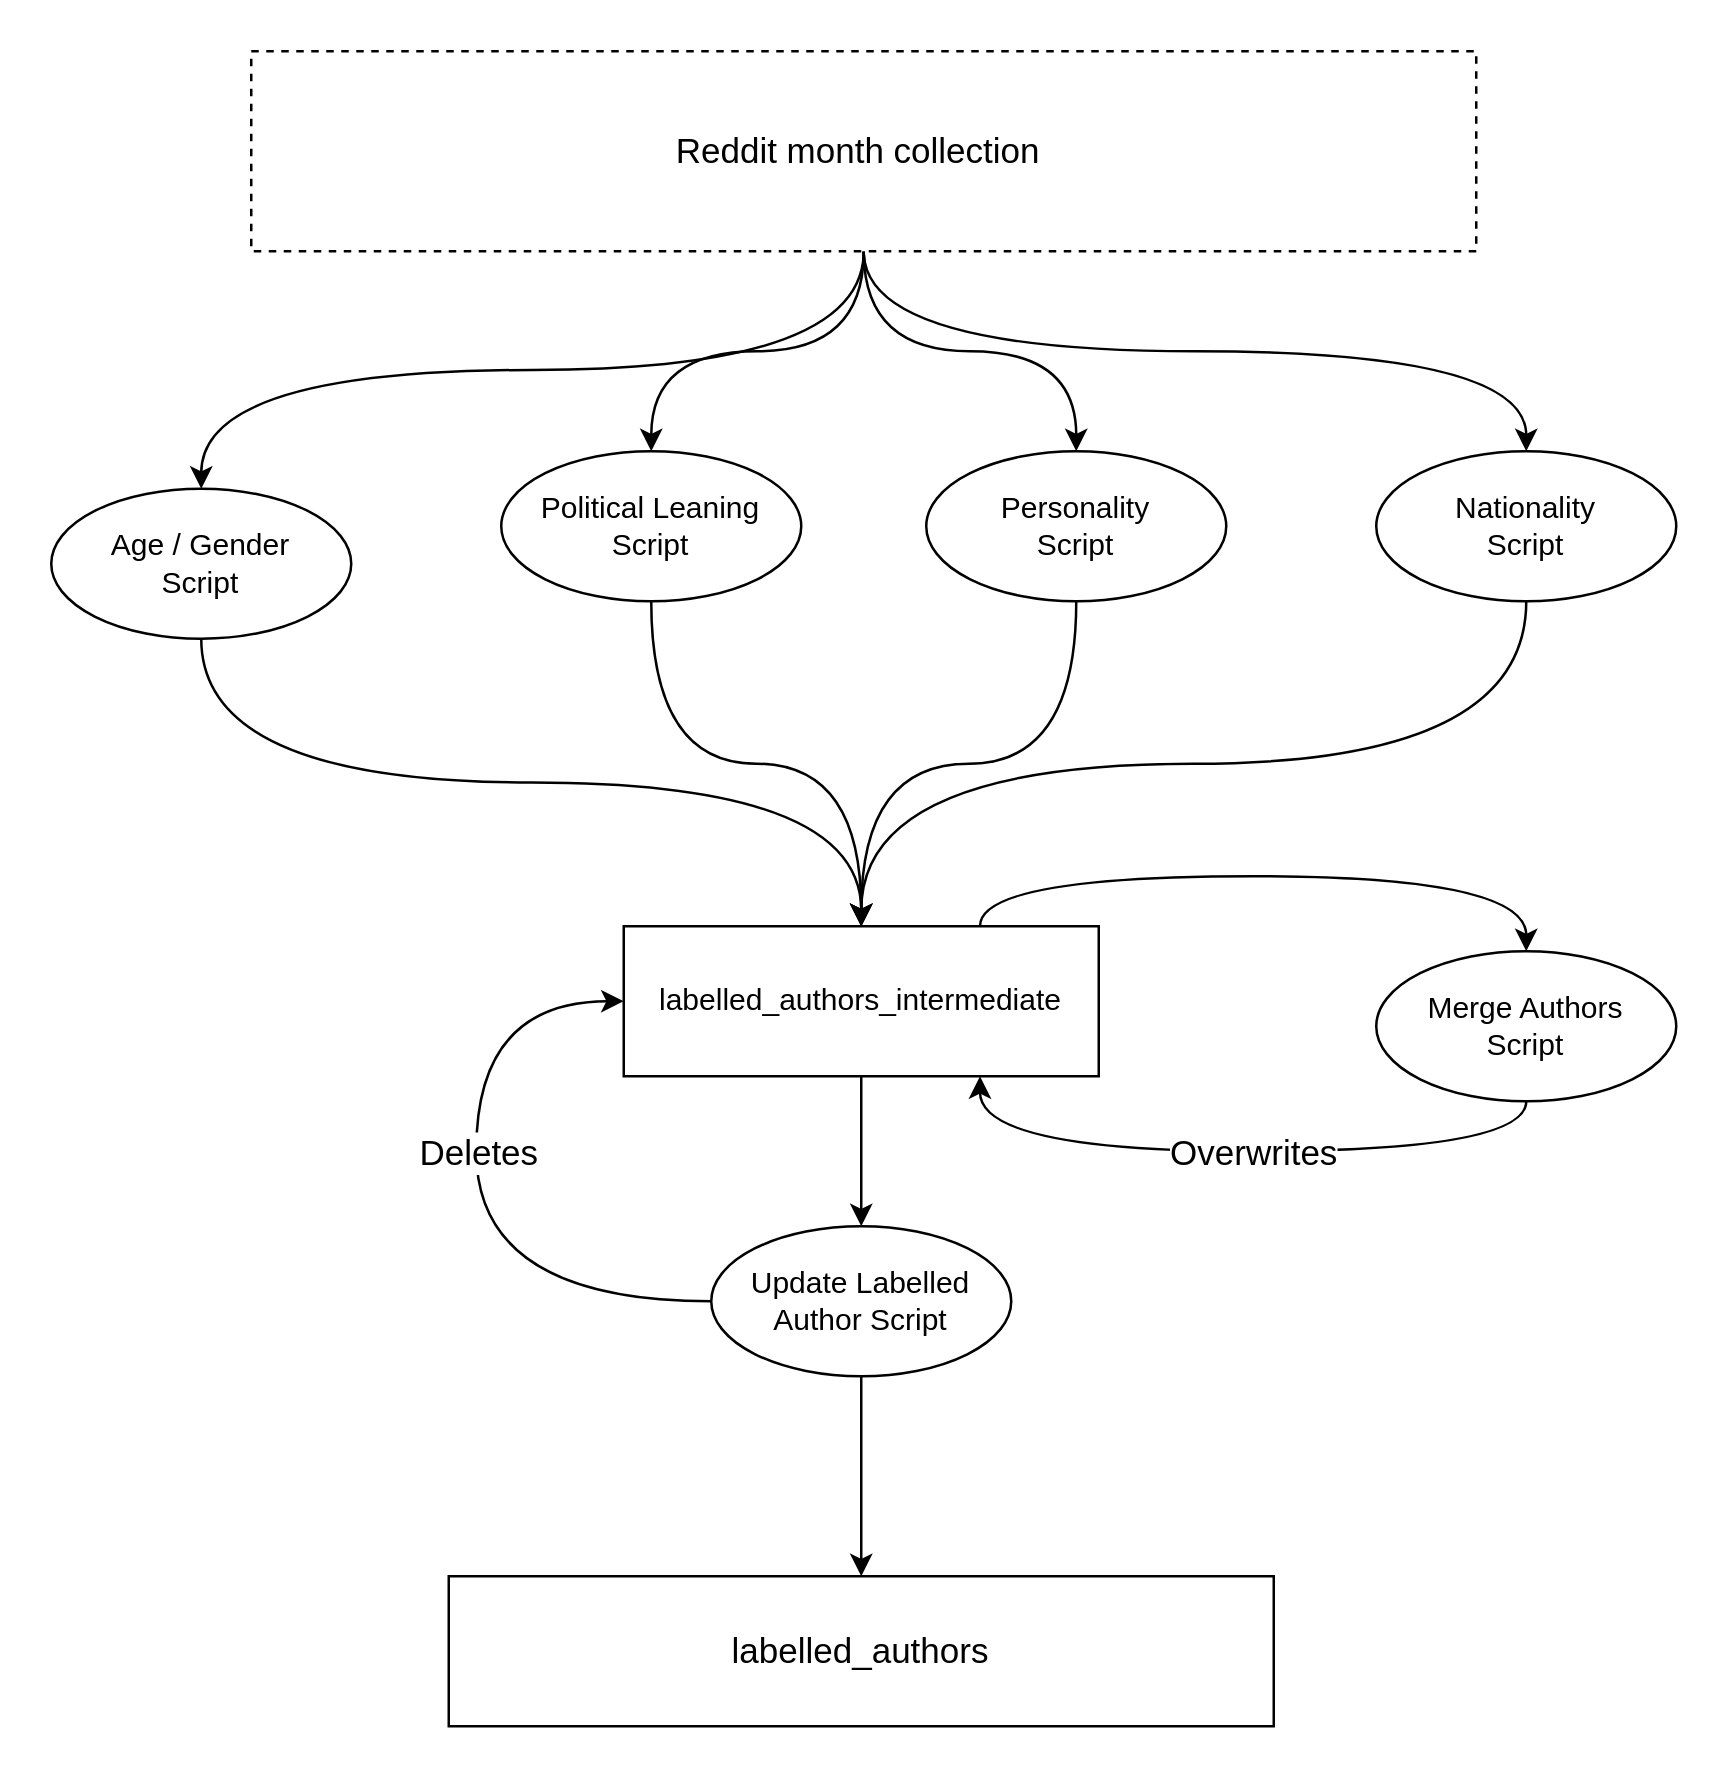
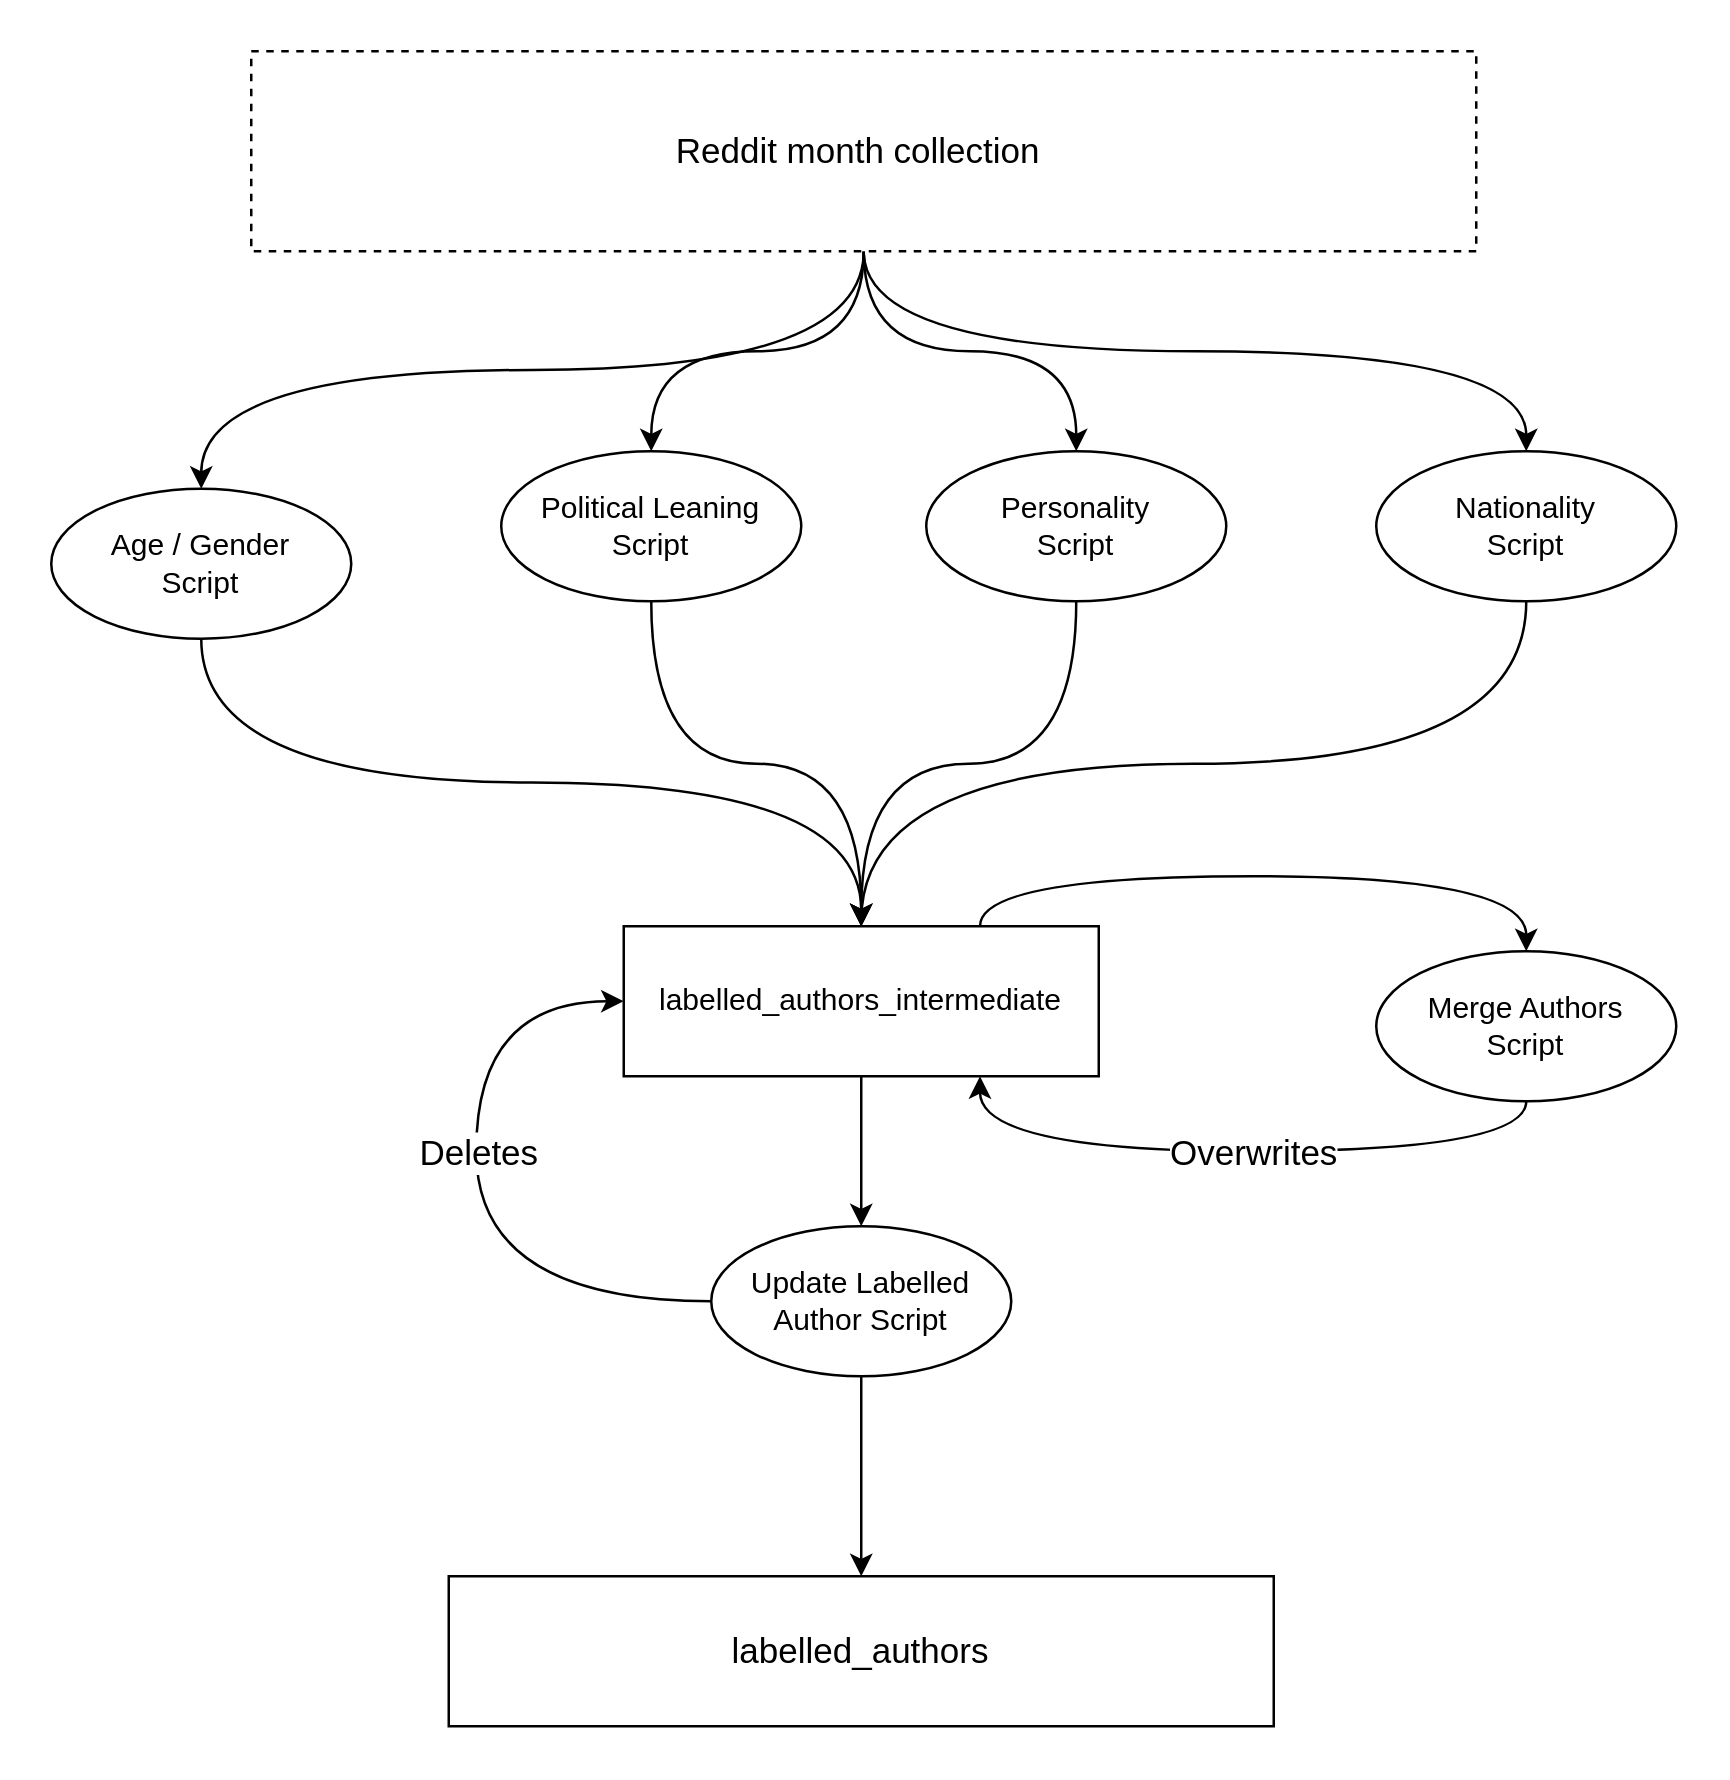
- <mxCell id="9" style="edgeStyle=orthogonalEdgeStyle;curved=1;orthogonalLoop=1;jettySize=auto;html=1;exitX=0.5;exitY=1;exitDx=0;exitDy=0;entryX=0.5;entryY=0;entryDx=0;entryDy=0;strokeColor=default;startArrow=none;startFill=0;endArrow=classic;endFill=1;" edge="1" parent="1" source="22" target="13"><mxGeometry relative="1" as="geometry"><mxPoint x="620" y="250" as="sourcePoint" /></mxGeometry></mxCell>
+ <mxCell id="9" style="edgeStyle=orthogonalEdgeStyle;curved=1;orthogonalLoop=1;jettySize=auto;html=1;exitX=0.5;exitY=1;exitDx=0;exitDy=0;entryX=0.5;entryY=0;entryDx=0;entryDy=0;strokeColor=default;startArrow=none;startFill=0;endArrow=open;endFill=1;" edge="1" parent="1" source="22" target="13"><mxGeometry relative="1" as="geometry"><mxPoint x="620" y="250" as="sourcePoint" /></mxGeometry></mxCell>
